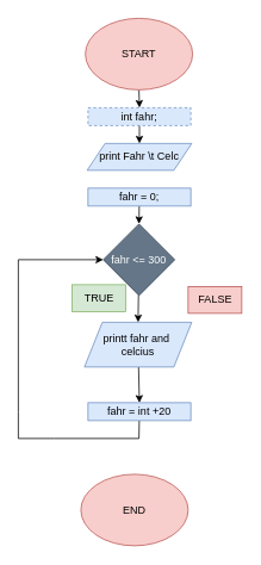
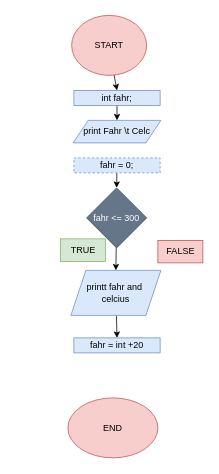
- <mxCell id="3" value="START" style="ellipse;whiteSpace=wrap;html=1;fillColor=#f8cecc;strokeColor=#b85450;rounded=0;" parent="1" vertex="1"><mxGeometry x="95" y="20" width="120" height="80" as="geometry" /></mxCell>
+ <mxCell id="3" value="START" style="ellipse;whiteSpace=wrap;html=1;fillColor=#f8cecc;strokeColor=#b85450;rounded=0;" parent="1" vertex="1"><mxGeometry x="95" y="20" width="100" height="80" as="geometry" /></mxCell>
- <mxCell id="5" value="int fahr;" style="rounded=0;whiteSpace=wrap;html=1;fillColor=#dae8fc;strokeColor=#6c8ebf;dashed=1;" parent="1" vertex="1"><mxGeometry x="98" y="120" width="115" height="20" as="geometry" /></mxCell>
+ <mxCell id="5" value="int fahr;" style="rounded=0;whiteSpace=wrap;html=1;fillColor=#dae8fc;strokeColor=#6c8ebf;" parent="1" vertex="1"><mxGeometry x="98" y="120" width="115" height="20" as="geometry" /></mxCell>
- <mxCell id="10" value="fahr = 0;" style="rounded=0;whiteSpace=wrap;html=1;fillColor=#dae8fc;strokeColor=#6c8ebf;" parent="1" vertex="1"><mxGeometry x="98" y="210" width="115" height="20" as="geometry" /></mxCell>
+ <mxCell id="10" value="fahr = 0;" style="rounded=0;whiteSpace=wrap;html=1;fillColor=#dae8fc;strokeColor=#6c8ebf;dashed=1;" parent="1" vertex="1"><mxGeometry x="98" y="210" width="115" height="20" as="geometry" /></mxCell>
- <mxCell id="12" value="printt fahr and&amp;nbsp;&lt;div&gt;celcius&lt;/div&gt;" style="shape=parallelogram;perimeter=parallelogramPerimeter;whiteSpace=wrap;html=1;fixedSize=1;fillColor=#dae8fc;strokeColor=#6c8ebf;rounded=0;" parent="1" vertex="1"><mxGeometry x="94" y="360" width="120" height="50" as="geometry" /></mxCell>
+ <mxCell id="12" value="printt fahr and&amp;nbsp;&lt;div&gt;celcius&lt;/div&gt;" style="shape=parallelogram;perimeter=parallelogramPerimeter;whiteSpace=wrap;html=1;fixedSize=1;fillColor=#dae8fc;strokeColor=#6c8ebf;rounded=0;" parent="1" vertex="1"><mxGeometry x="94" y="360" width="120" height="60" as="geometry" /></mxCell>
- <mxCell id="13" style="edgeStyle=none;html=1;entryX=0;entryY=0.5;entryDx=0;entryDy=0;rounded=0;curved=0;" parent="1" source="14" target="8" edge="1"><mxGeometry relative="1" as="geometry"><mxPoint x="-10" y="470" as="targetPoint" /><Array as="points"><mxPoint x="155" y="490" /><mxPoint x="60" y="490" /><mxPoint x="20" y="490" /><mxPoint x="20" y="460" /><mxPoint x="20" y="290" /></Array></mxGeometry></mxCell>
